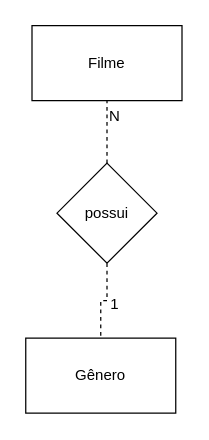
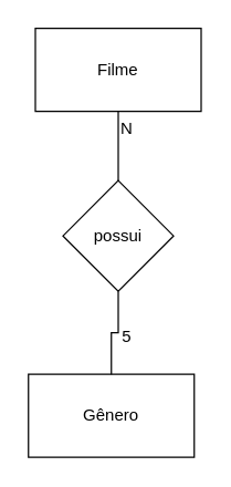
- <mxCell id="4" style="edgeStyle=orthogonalEdgeStyle;rounded=0;orthogonalLoop=1;jettySize=auto;html=1;exitX=0.5;exitY=0;exitDx=0;exitDy=0;entryX=0.5;entryY=1;entryDx=0;entryDy=0;endArrow=none;endFill=0;dashed=1;" edge="1" parent="1" source="6" target="2"><mxGeometry relative="1" as="geometry" /></mxCell>
+ <mxCell id="4" style="edgeStyle=orthogonalEdgeStyle;rounded=0;orthogonalLoop=1;jettySize=auto;html=1;exitX=0.5;exitY=0;exitDx=0;exitDy=0;entryX=0.5;entryY=1;entryDx=0;entryDy=0;endArrow=none;endFill=0;" edge="1" parent="1" source="6" target="2"><mxGeometry relative="1" as="geometry" /></mxCell>
- <mxCell id="5" style="edgeStyle=orthogonalEdgeStyle;rounded=0;orthogonalLoop=1;jettySize=auto;html=1;exitX=0.5;exitY=1;exitDx=0;exitDy=0;entryX=0.5;entryY=0;entryDx=0;entryDy=0;endArrow=none;endFill=0;dashed=1;" edge="1" parent="1" source="6" target="3"><mxGeometry relative="1" as="geometry" /></mxCell>
+ <mxCell id="5" style="edgeStyle=orthogonalEdgeStyle;rounded=0;orthogonalLoop=1;jettySize=auto;html=1;exitX=0.5;exitY=1;exitDx=0;exitDy=0;entryX=0.5;entryY=0;entryDx=0;entryDy=0;endArrow=none;endFill=0;" edge="1" parent="1" source="6" target="3"><mxGeometry relative="1" as="geometry" /></mxCell>
- <mxCell id="7" value="1" style="text;html=1;align=center;verticalAlign=middle;resizable=0;points=[];autosize=1;strokeColor=none;fillColor=none;" vertex="1" parent="1"><mxGeometry x="76" y="228" width="30" height="30" as="geometry" /></mxCell>
+ <mxCell id="7" value="5" style="text;html=1;align=center;verticalAlign=middle;resizable=0;points=[];autosize=1;strokeColor=none;fillColor=none;" vertex="1" parent="1"><mxGeometry x="76" y="228" width="30" height="30" as="geometry" /></mxCell>
